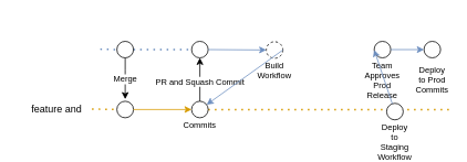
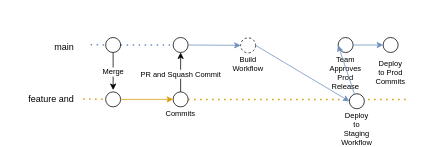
+ <mxCell id="2" value="main" style="text;html=1;strokeColor=none;fillColor=none;align=right;verticalAlign=middle;whiteSpace=wrap;rounded=0;" vertex="1" parent="1"><mxGeometry x="40" y="20" width="60" height="30" as="geometry" /></mxCell>
- <mxCell id="17" value="" style="endArrow=classic;html=1;rounded=0;fontSize=10;exitX=1;exitY=0.5;exitDx=0;exitDy=0;fillColor=#dae8fc;strokeColor=#6c8ebf;" edge="1" parent="1" source="12" target="8"><mxGeometry width="50" height="50" relative="1" as="geometry"><mxPoint x="350" y="77.5" as="sourcePoint" /><mxPoint x="400" y="27.5" as="targetPoint" /></mxGeometry></mxCell>
+ <mxCell id="17" value="" style="endArrow=classic;html=1;rounded=0;fontSize=10;exitX=1;exitY=0.5;exitDx=0;exitDy=0;entryX=0;entryY=0.5;entryDx=0;entryDy=0;fillColor=#dae8fc;strokeColor=#6c8ebf;" edge="1" parent="1" source="12" target="16"><mxGeometry width="50" height="50" relative="1" as="geometry"><mxPoint x="350" y="77.5" as="sourcePoint" /><mxPoint x="400" y="27.5" as="targetPoint" /></mxGeometry></mxCell>
